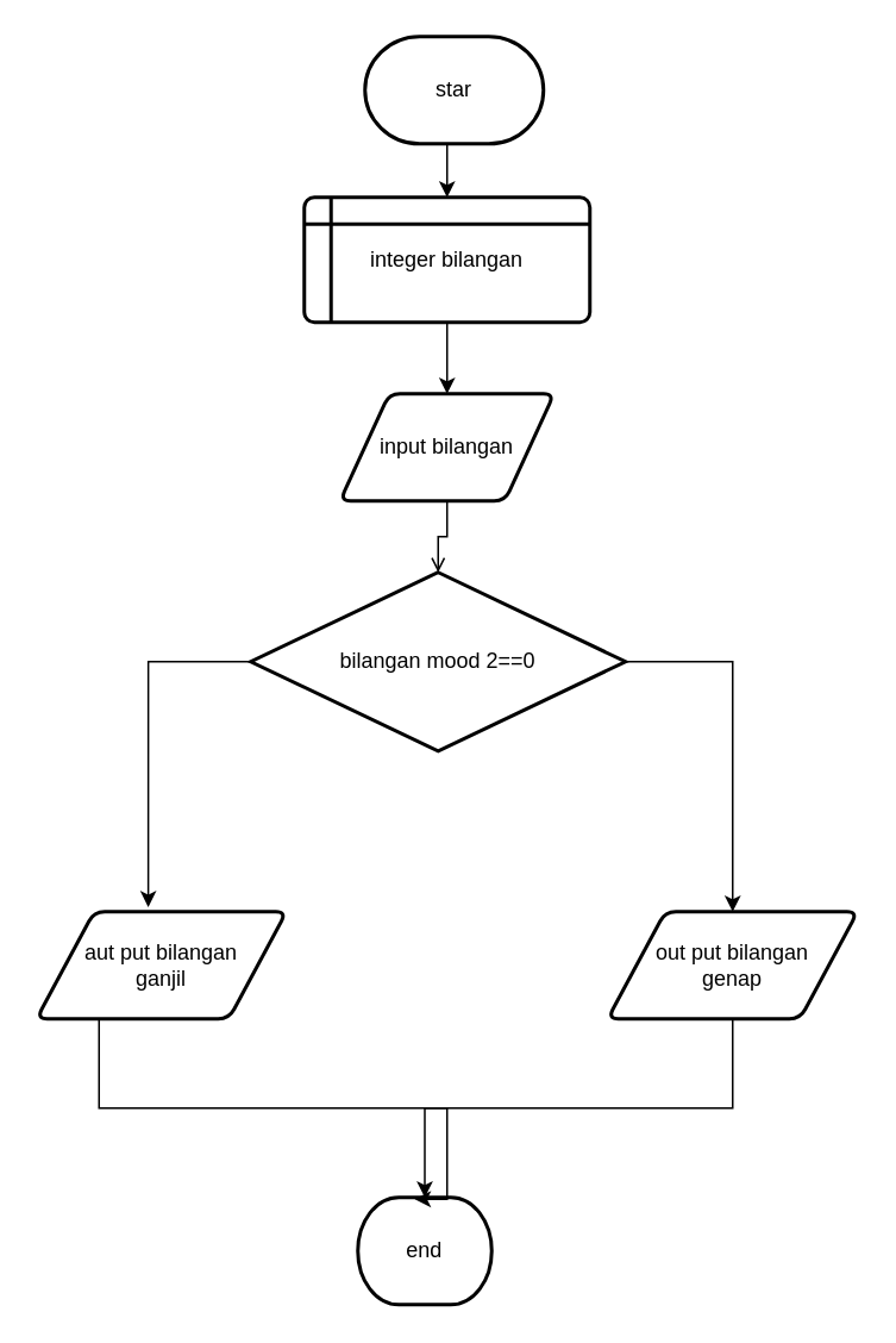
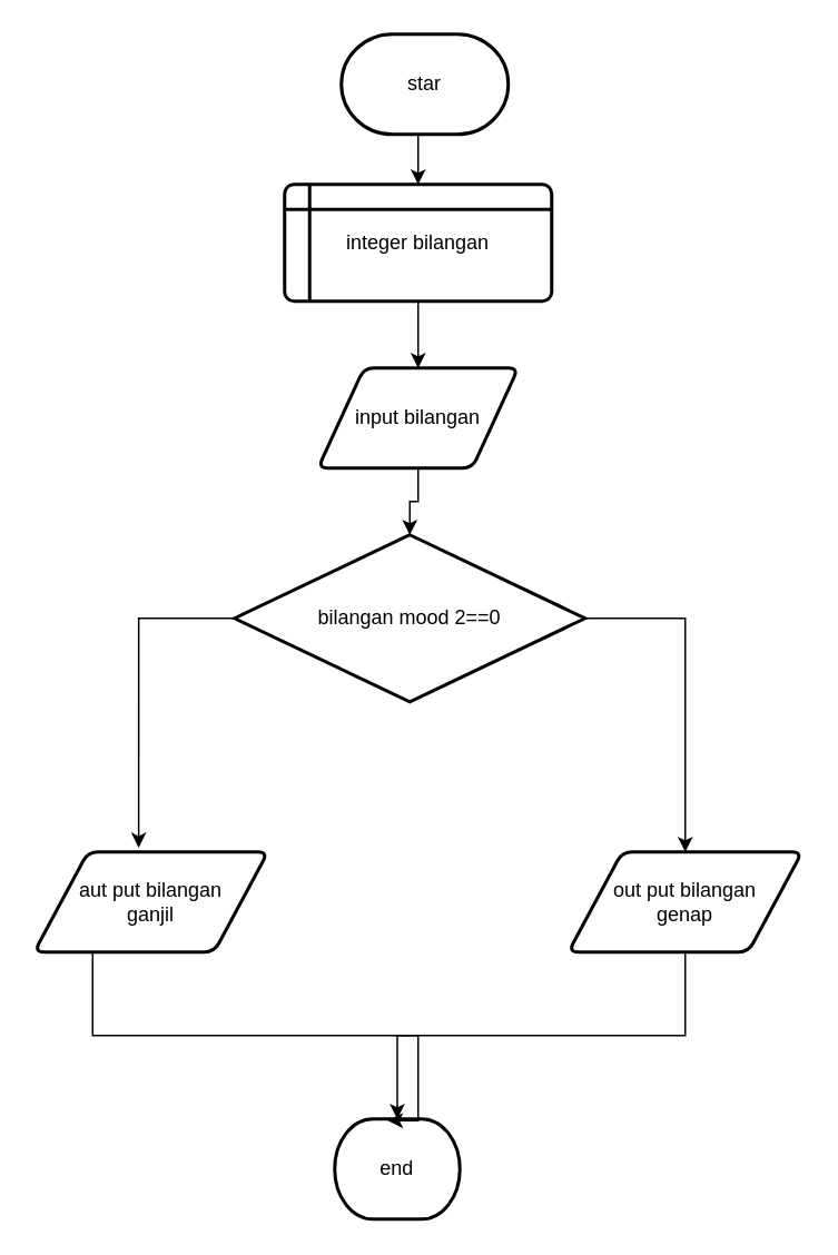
- <mxCell id="15" style="edgeStyle=orthogonalEdgeStyle;rounded=0;orthogonalLoop=1;jettySize=auto;html=1;exitX=0.5;exitY=1;exitDx=0;exitDy=0;entryX=0.5;entryY=0;entryDx=0;entryDy=0;entryPerimeter=0;endArrow=open;" edge="1" parent="1" source="6" target="8"><mxGeometry relative="1" as="geometry" /></mxCell>
+ <mxCell id="15" style="edgeStyle=orthogonalEdgeStyle;rounded=0;orthogonalLoop=1;jettySize=auto;html=1;exitX=0.5;exitY=1;exitDx=0;exitDy=0;entryX=0.5;entryY=0;entryDx=0;entryDy=0;entryPerimeter=0;" edge="1" parent="1" source="6" target="8"><mxGeometry relative="1" as="geometry" /></mxCell>
